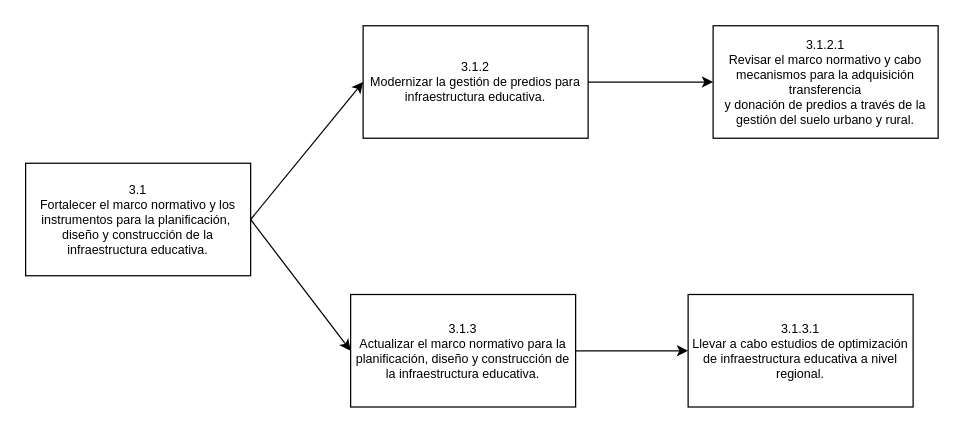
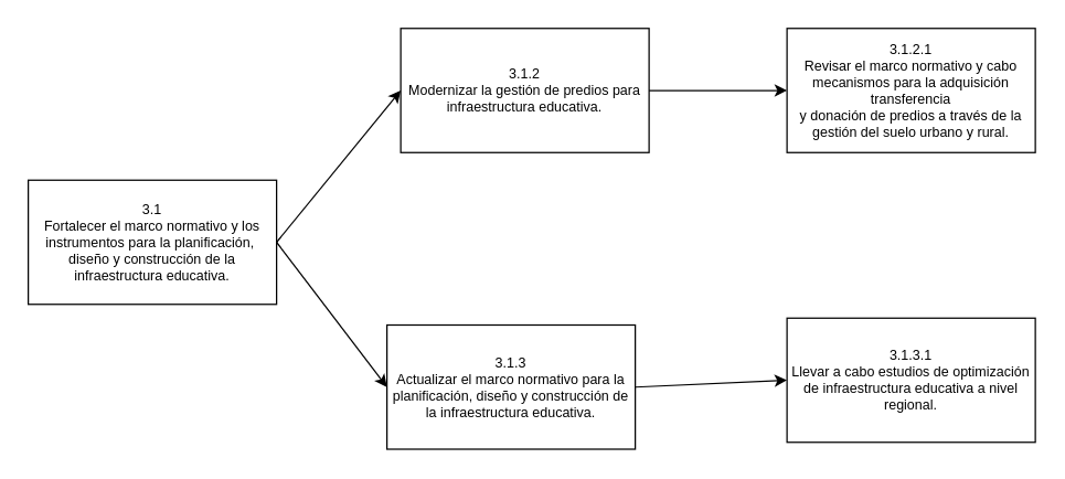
- <mxCell id="5" value="&lt;div style=&quot;font-size: 10px;&quot; class=&quot;O0&quot;&gt;&lt;span style=&quot;&quot;&gt;3.1.3.1&lt;br&gt;Llevar a cabo estudios de optimización de infraestructura educativa a nivel&lt;br&gt;regional.&lt;/span&gt;&lt;/div&gt;" style="rounded=0;whiteSpace=wrap;html=1;" vertex="1" parent="1"><mxGeometry x="550" y="235" width="180" height="90" as="geometry" /></mxCell>
+ <mxCell id="5" value="&lt;div style=&quot;font-size: 10px;&quot; class=&quot;O0&quot;&gt;&lt;span style=&quot;&quot;&gt;3.1.3.1&lt;br&gt;Llevar a cabo estudios de optimización de infraestructura educativa a nivel&lt;br&gt;regional.&lt;/span&gt;&lt;/div&gt;" style="rounded=0;whiteSpace=wrap;html=1;" vertex="1" parent="1"><mxGeometry x="570" y="230" width="180" height="90" as="geometry" /></mxCell>
